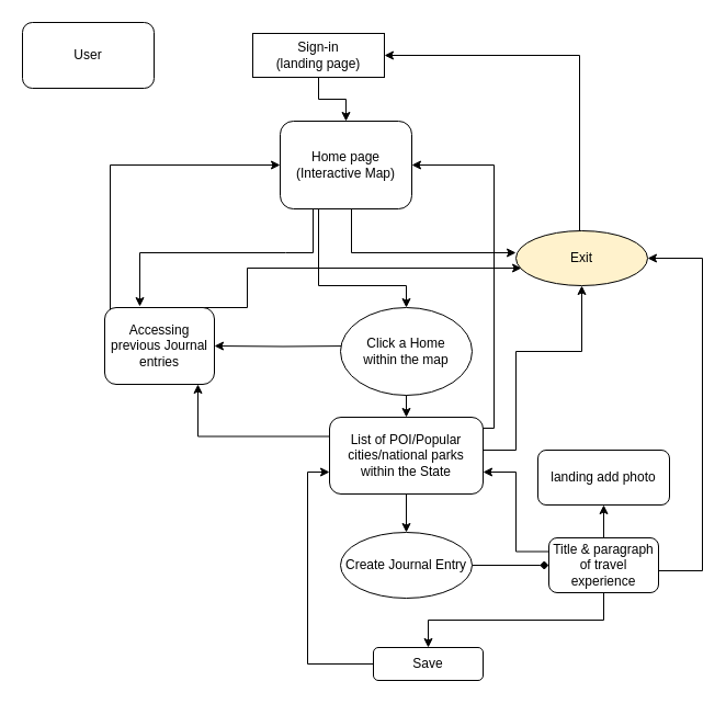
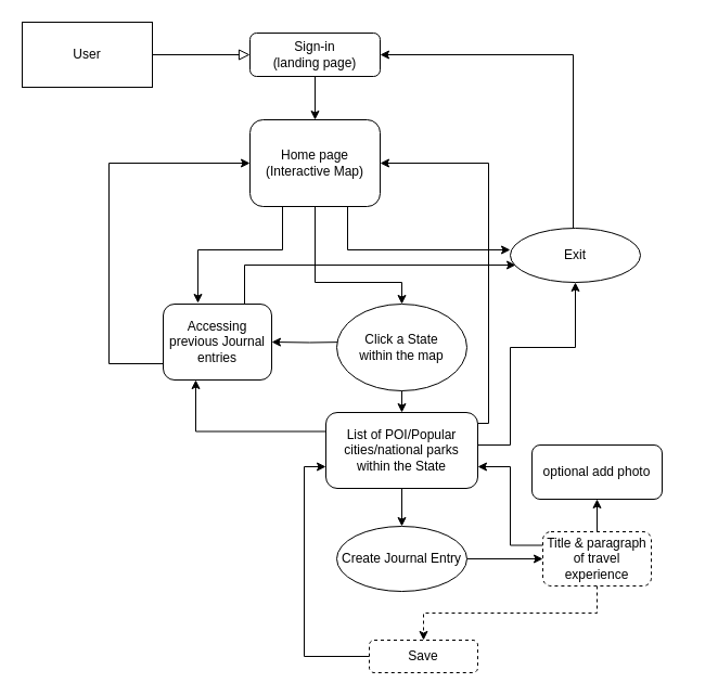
- <mxCell id="5" value="User" style="whiteSpace=wrap;html=1;rounded=1;" vertex="1" parent="1"><mxGeometry x="20" y="20" width="120" height="60" as="geometry" /></mxCell>
+ <mxCell id="5" value="User" style="rounded=0;whiteSpace=wrap;html=1;" vertex="1" parent="1"><mxGeometry x="20" y="20" width="120" height="60" as="geometry" /></mxCell>
+ <mxCell id="2" value="" style="rounded=0;html=1;jettySize=auto;orthogonalLoop=1;fontSize=11;endArrow=block;endFill=0;endSize=8;strokeWidth=1;shadow=0;labelBackgroundColor=none;edgeStyle=orthogonalEdgeStyle;exitX=1;exitY=0.5;exitDx=0;exitDy=0;entryX=0;entryY=0.5;entryDx=0;entryDy=0;" parent="1" source="5" target="4" edge="1"><mxGeometry relative="1" as="geometry"><mxPoint x="290" y="150" as="targetPoint" /><Array as="points" /></mxGeometry></mxCell>
- <mxCell id="4" value="Sign-in &lt;br&gt;(landing page)" style="whiteSpace=wrap;html=1;fontSize=12;glass=0;strokeWidth=1;shadow=0;rounded=0;" parent="1" vertex="1"><mxGeometry x="230" y="30" width="120" height="40" as="geometry" /></mxCell>
+ <mxCell id="4" value="Sign-in &lt;br&gt;(landing page)" style="rounded=1;whiteSpace=wrap;html=1;fontSize=12;glass=0;strokeWidth=1;shadow=0;" parent="1" vertex="1"><mxGeometry x="230" y="30" width="120" height="40" as="geometry" /></mxCell>
- <mxCell id="9" value="Home page&lt;br&gt;(Interactive Map)" style="rounded=1;whiteSpace=wrap;html=1;" vertex="1" parent="1"><mxGeometry x="255" y="110" width="120" height="80" as="geometry" /></mxCell>
+ <mxCell id="9" value="Home page&lt;br&gt;(Interactive Map)" style="rounded=1;whiteSpace=wrap;html=1;" vertex="1" parent="1"><mxGeometry x="230" y="110" width="120" height="80" as="geometry" /></mxCell>
- <mxCell id="31" value="Exit" style="ellipse;whiteSpace=wrap;html=1;fillColor=#fff2cc;" vertex="1" parent="1"><mxGeometry x="470" y="210" width="120" height="50" as="geometry" /></mxCell>
+ <mxCell id="31" value="Exit" style="ellipse;whiteSpace=wrap;html=1;" vertex="1" parent="1"><mxGeometry x="470" y="210" width="120" height="50" as="geometry" /></mxCell>
- <mxCell id="12" value="Accessing previous Journal entries" style="rounded=1;whiteSpace=wrap;html=1;" vertex="1" parent="1"><mxGeometry x="95" y="280" width="100" height="70" as="geometry" /></mxCell>
+ <mxCell id="12" value="Accessing previous Journal entries" style="rounded=1;whiteSpace=wrap;html=1;" vertex="1" parent="1"><mxGeometry x="150" y="280" width="100" height="70" as="geometry" /></mxCell>
- <mxCell id="32" value="&lt;span&gt;Click a Home &lt;br&gt;within the map&lt;/span&gt;" style="ellipse;whiteSpace=wrap;html=1;" vertex="1" parent="1"><mxGeometry x="310" y="280" width="120" height="80" as="geometry" /></mxCell>
+ <mxCell id="32" value="&lt;span&gt;Click a State &lt;br&gt;within the map&lt;/span&gt;" style="ellipse;whiteSpace=wrap;html=1;" vertex="1" parent="1"><mxGeometry x="310" y="280" width="120" height="80" as="geometry" /></mxCell>
- <mxCell id="22" style="edgeStyle=orthogonalEdgeStyle;rounded=0;orthogonalLoop=1;jettySize=auto;html=1;exitX=1;exitY=0.5;exitDx=0;exitDy=0;entryX=1;entryY=0.5;entryDx=0;entryDy=0;" edge="1" parent="1" source="28" target="31"><mxGeometry relative="1" as="geometry"><mxPoint x="600" y="605" as="sourcePoint" /><mxPoint x="586" y="240" as="targetPoint" /><Array as="points"><mxPoint x="600" y="520" /><mxPoint x="640" y="520" /><mxPoint x="640" y="235" /></Array></mxGeometry></mxCell>
- <mxCell id="21" value="landing add photo" style="whiteSpace=wrap;html=1;rounded=1;" vertex="1" parent="1"><mxGeometry x="490" y="410" width="120" height="50" as="geometry" /></mxCell>
+ <mxCell id="21" value="optional add photo" style="whiteSpace=wrap;html=1;rounded=1;" vertex="1" parent="1"><mxGeometry x="490" y="410" width="120" height="50" as="geometry" /></mxCell>
- <mxCell id="29" style="edgeStyle=orthogonalEdgeStyle;rounded=0;orthogonalLoop=1;jettySize=auto;html=1;exitX=1;exitY=0.5;exitDx=0;exitDy=0;endArrow=diamond;" edge="1" parent="1" source="30" target="28"><mxGeometry relative="1" as="geometry" /></mxCell>
+ <mxCell id="29" style="edgeStyle=orthogonalEdgeStyle;rounded=0;orthogonalLoop=1;jettySize=auto;html=1;exitX=1;exitY=0.5;exitDx=0;exitDy=0;" edge="1" parent="1" source="30" target="28"><mxGeometry relative="1" as="geometry" /></mxCell>
- <mxCell id="28" value="Title &amp;amp; paragraph of travel experience" style="rounded=1;whiteSpace=wrap;html=1;" vertex="1" parent="1"><mxGeometry x="500" y="490" width="100" height="50" as="geometry" /></mxCell>
+ <mxCell id="28" value="Title &amp;amp; paragraph of travel experience" style="rounded=1;whiteSpace=wrap;html=1;dashed=1;" vertex="1" parent="1"><mxGeometry x="500" y="490" width="100" height="50" as="geometry" /></mxCell>
- <mxCell id="25" style="edgeStyle=orthogonalEdgeStyle;rounded=0;orthogonalLoop=1;jettySize=auto;html=1;exitX=0.5;exitY=1;exitDx=0;exitDy=0;entryX=0.5;entryY=0;entryDx=0;entryDy=0;" edge="1" parent="1" source="28" target="24"><mxGeometry relative="1" as="geometry" /></mxCell>
+ <mxCell id="25" style="edgeStyle=orthogonalEdgeStyle;rounded=0;orthogonalLoop=1;jettySize=auto;html=1;exitX=0.5;exitY=1;exitDx=0;exitDy=0;entryX=0.5;entryY=0;entryDx=0;entryDy=0;dashed=1;" edge="1" parent="1" source="28" target="24"><mxGeometry relative="1" as="geometry" /></mxCell>
- <mxCell id="24" value="Save" style="rounded=1;whiteSpace=wrap;html=1;" vertex="1" parent="1"><mxGeometry x="340" y="590" width="100" height="30" as="geometry" /></mxCell>
+ <mxCell id="24" value="Save" style="rounded=1;whiteSpace=wrap;html=1;dashed=1;" vertex="1" parent="1"><mxGeometry x="340" y="590" width="100" height="30" as="geometry" /></mxCell>
